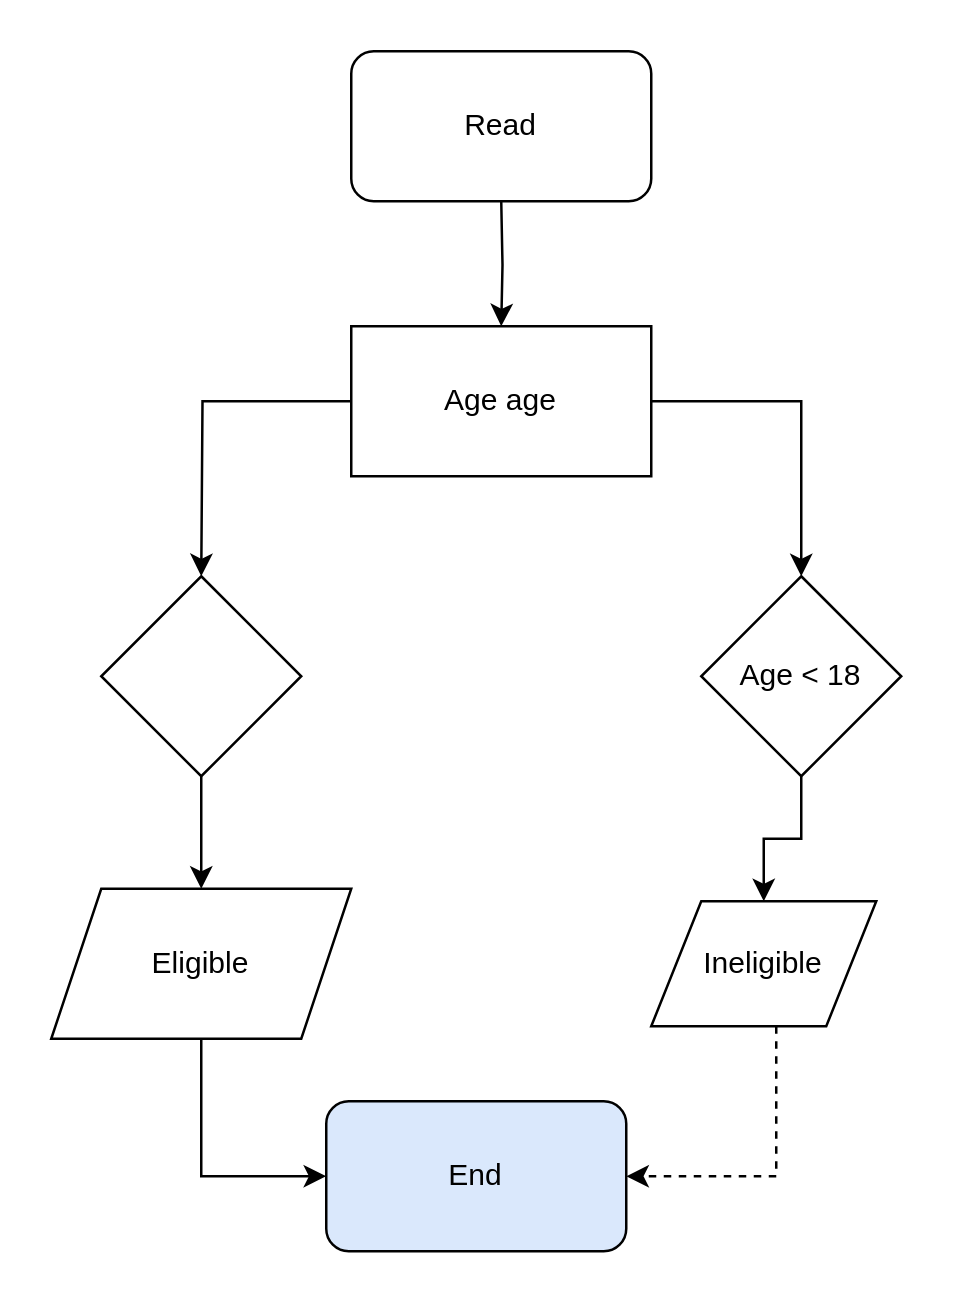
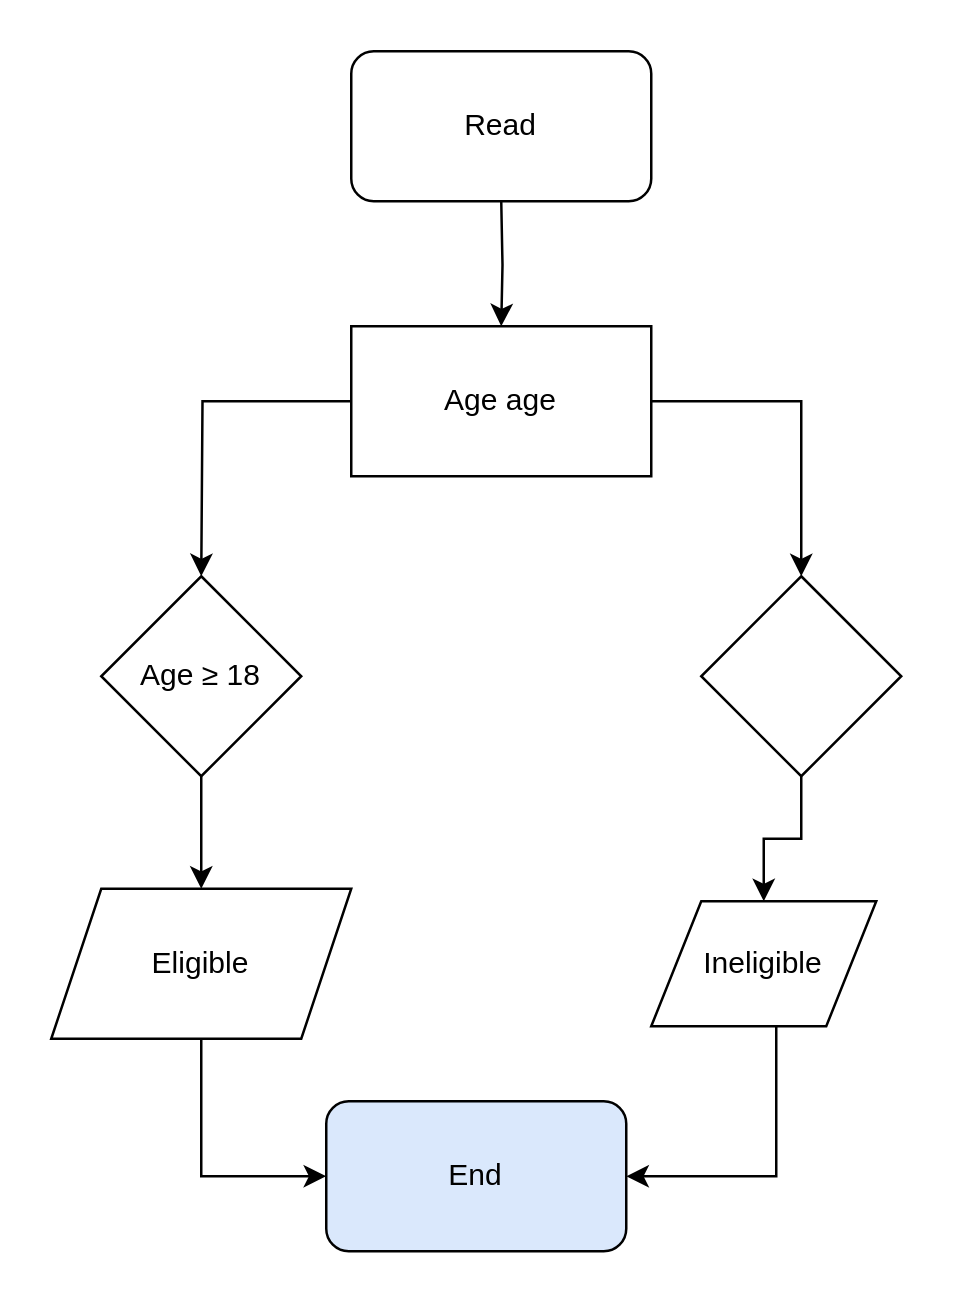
+ <mxCell id="11" value="Age&amp;nbsp;≥ 18" style="text;html=1;strokeColor=none;fillColor=none;align=center;verticalAlign=middle;whiteSpace=wrap;rounded=0;" vertex="1" parent="1"><mxGeometry x="50" y="255" width="60" height="30" as="geometry" /></mxCell>
- <mxCell id="14" value="Age &amp;lt; 18" style="text;html=1;strokeColor=none;fillColor=none;align=center;verticalAlign=middle;whiteSpace=wrap;rounded=0;" vertex="1" parent="1"><mxGeometry x="290" y="255" width="60" height="30" as="geometry" /></mxCell>
- <mxCell id="17" style="edgeStyle=orthogonalEdgeStyle;rounded=0;orthogonalLoop=1;jettySize=auto;html=1;entryX=1;entryY=0.5;entryDx=0;entryDy=0;dashed=1;" edge="1" parent="1" source="18" target="20"><mxGeometry relative="1" as="geometry"><Array as="points"><mxPoint x="310" y="470" /></Array></mxGeometry></mxCell>
+ <mxCell id="17" style="edgeStyle=orthogonalEdgeStyle;rounded=0;orthogonalLoop=1;jettySize=auto;html=1;entryX=1;entryY=0.5;entryDx=0;entryDy=0;" edge="1" parent="1" source="18" target="20"><mxGeometry relative="1" as="geometry"><Array as="points"><mxPoint x="310" y="470" /></Array></mxGeometry></mxCell>
